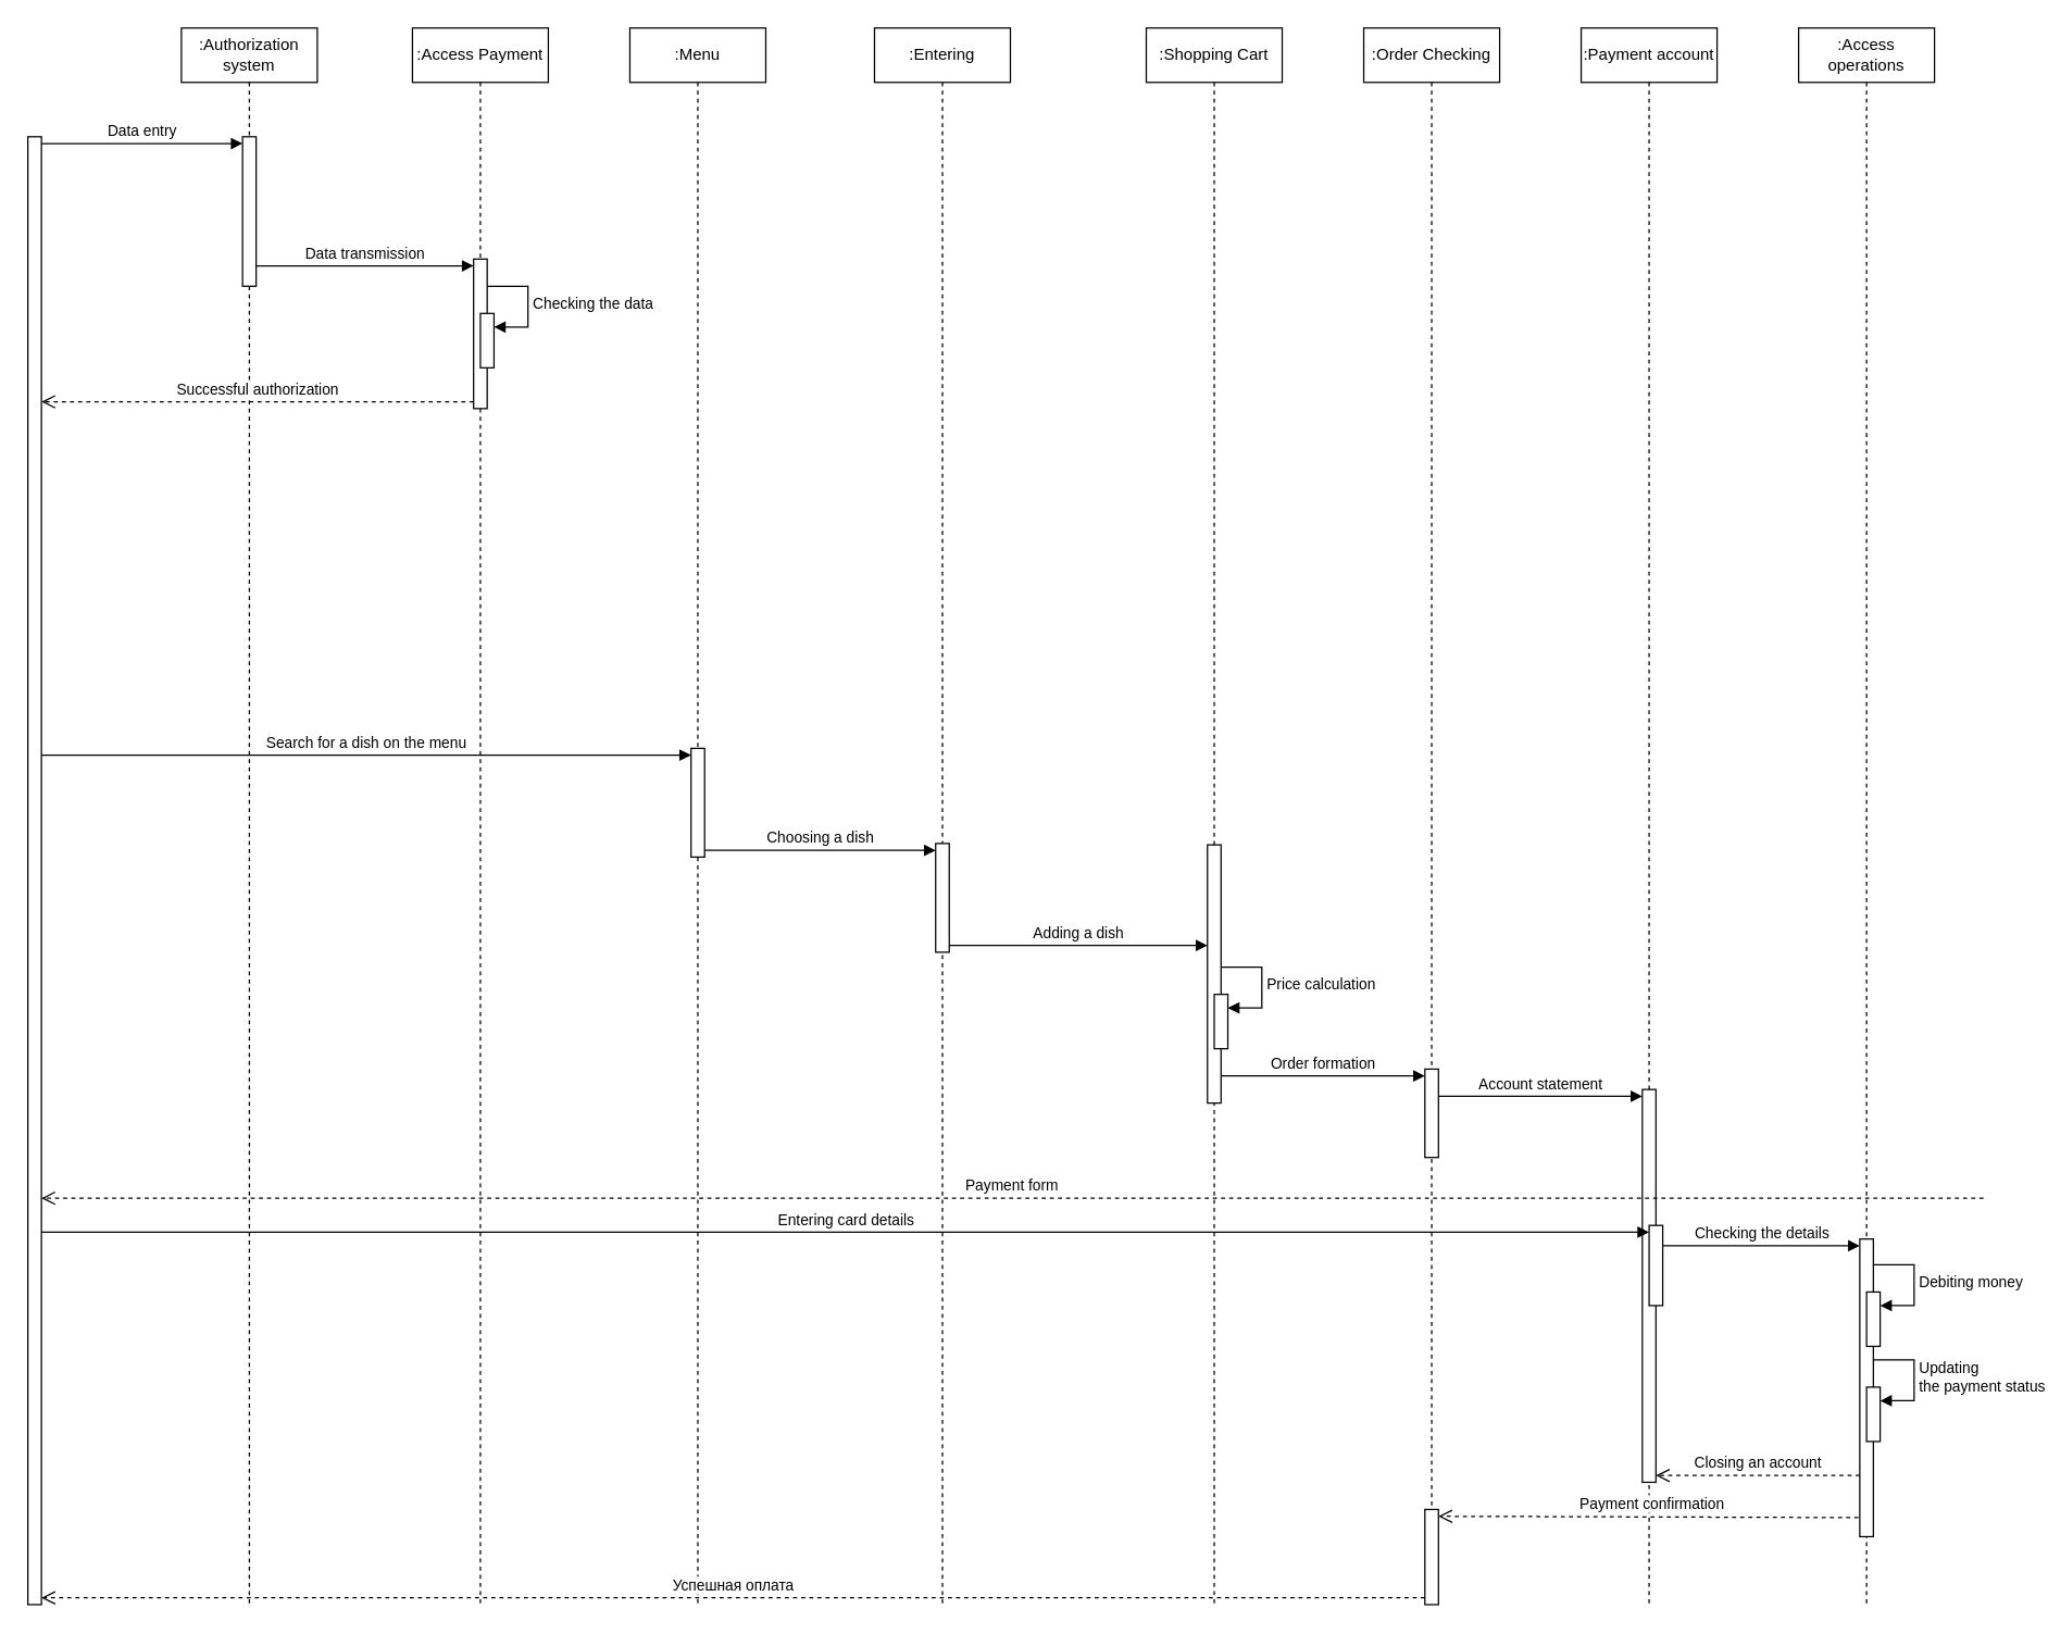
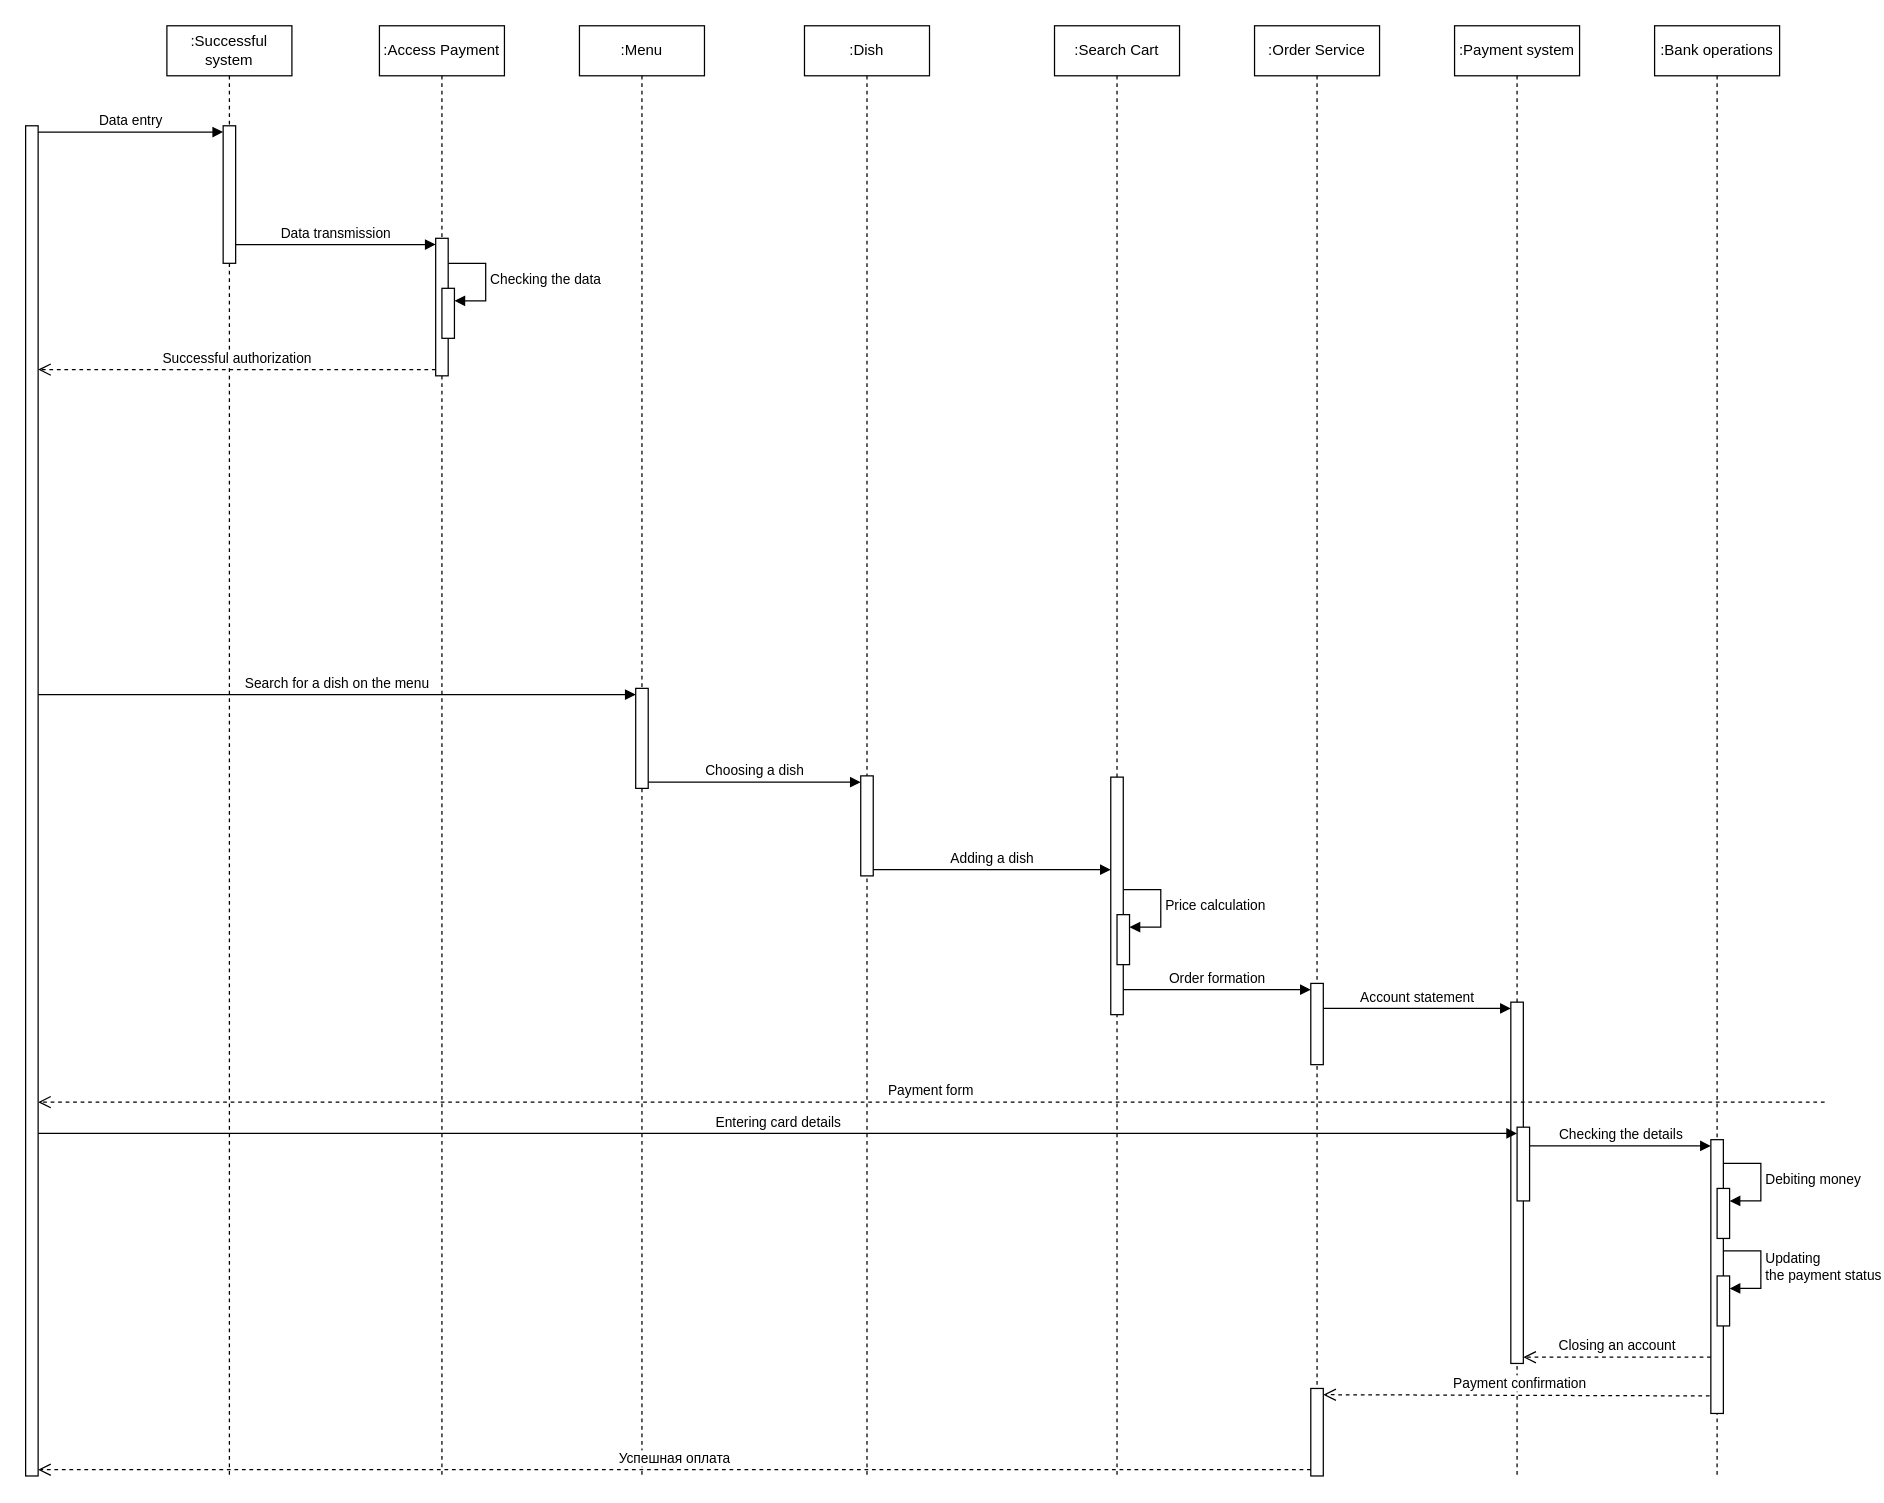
- <mxCell id="6" value=":Authorization system" style="shape=umlLifeline;perimeter=lifelinePerimeter;whiteSpace=wrap;html=1;container=1;dropTarget=0;collapsible=0;recursiveResize=0;outlineConnect=0;portConstraint=eastwest;newEdgeStyle={&quot;curved&quot;:0,&quot;rounded&quot;:0};" parent="1" vertex="1"><mxGeometry x="133" y="20" width="100" height="1160" as="geometry" /></mxCell>
+ <mxCell id="6" value=":Successful system" style="shape=umlLifeline;perimeter=lifelinePerimeter;whiteSpace=wrap;html=1;container=1;dropTarget=0;collapsible=0;recursiveResize=0;outlineConnect=0;portConstraint=eastwest;newEdgeStyle={&quot;curved&quot;:0,&quot;rounded&quot;:0};" parent="1" vertex="1"><mxGeometry x="133" y="20" width="100" height="1160" as="geometry" /></mxCell>
- <mxCell id="13" value=":Entering" style="shape=umlLifeline;perimeter=lifelinePerimeter;whiteSpace=wrap;html=1;container=1;dropTarget=0;collapsible=0;recursiveResize=0;outlineConnect=0;portConstraint=eastwest;newEdgeStyle={&quot;curved&quot;:0,&quot;rounded&quot;:0};" parent="1" vertex="1"><mxGeometry x="643" y="20" width="100" height="1160" as="geometry" /></mxCell>
+ <mxCell id="13" value=":Dish" style="shape=umlLifeline;perimeter=lifelinePerimeter;whiteSpace=wrap;html=1;container=1;dropTarget=0;collapsible=0;recursiveResize=0;outlineConnect=0;portConstraint=eastwest;newEdgeStyle={&quot;curved&quot;:0,&quot;rounded&quot;:0};" parent="1" vertex="1"><mxGeometry x="643" y="20" width="100" height="1160" as="geometry" /></mxCell>
- <mxCell id="2" value=":Shopping Cart" style="shape=umlLifeline;perimeter=lifelinePerimeter;whiteSpace=wrap;html=1;container=1;dropTarget=0;collapsible=0;recursiveResize=0;outlineConnect=0;portConstraint=eastwest;newEdgeStyle={&quot;curved&quot;:0,&quot;rounded&quot;:0};" parent="1" vertex="1"><mxGeometry x="843" y="20" width="100" height="1160" as="geometry" /></mxCell>
+ <mxCell id="2" value=":Search Cart" style="shape=umlLifeline;perimeter=lifelinePerimeter;whiteSpace=wrap;html=1;container=1;dropTarget=0;collapsible=0;recursiveResize=0;outlineConnect=0;portConstraint=eastwest;newEdgeStyle={&quot;curved&quot;:0,&quot;rounded&quot;:0};" parent="1" vertex="1"><mxGeometry x="843" y="20" width="100" height="1160" as="geometry" /></mxCell>
- <mxCell id="18" value=":Order Checking" style="shape=umlLifeline;perimeter=lifelinePerimeter;whiteSpace=wrap;html=1;container=1;dropTarget=0;collapsible=0;recursiveResize=0;outlineConnect=0;portConstraint=eastwest;newEdgeStyle={&quot;curved&quot;:0,&quot;rounded&quot;:0};" parent="1" vertex="1"><mxGeometry x="1003" y="20" width="100" height="1120" as="geometry" /></mxCell>
+ <mxCell id="18" value=":Order Service" style="shape=umlLifeline;perimeter=lifelinePerimeter;whiteSpace=wrap;html=1;container=1;dropTarget=0;collapsible=0;recursiveResize=0;outlineConnect=0;portConstraint=eastwest;newEdgeStyle={&quot;curved&quot;:0,&quot;rounded&quot;:0};" parent="1" vertex="1"><mxGeometry x="1003" y="20" width="100" height="1120" as="geometry" /></mxCell>
- <mxCell id="21" value=":Payment account" style="shape=umlLifeline;perimeter=lifelinePerimeter;whiteSpace=wrap;html=1;container=1;dropTarget=0;collapsible=0;recursiveResize=0;outlineConnect=0;portConstraint=eastwest;newEdgeStyle={&quot;curved&quot;:0,&quot;rounded&quot;:0};" parent="1" vertex="1"><mxGeometry x="1163" y="20" width="100" height="1160" as="geometry" /></mxCell>
+ <mxCell id="21" value=":Payment system" style="shape=umlLifeline;perimeter=lifelinePerimeter;whiteSpace=wrap;html=1;container=1;dropTarget=0;collapsible=0;recursiveResize=0;outlineConnect=0;portConstraint=eastwest;newEdgeStyle={&quot;curved&quot;:0,&quot;rounded&quot;:0};" parent="1" vertex="1"><mxGeometry x="1163" y="20" width="100" height="1160" as="geometry" /></mxCell>
- <mxCell id="29" value=":Access operations" style="shape=umlLifeline;perimeter=lifelinePerimeter;whiteSpace=wrap;html=1;container=1;dropTarget=0;collapsible=0;recursiveResize=0;outlineConnect=0;portConstraint=eastwest;newEdgeStyle={&quot;curved&quot;:0,&quot;rounded&quot;:0};" parent="1" vertex="1"><mxGeometry x="1323" y="20" width="100" height="1160" as="geometry" /></mxCell>
+ <mxCell id="29" value=":Bank operations" style="shape=umlLifeline;perimeter=lifelinePerimeter;whiteSpace=wrap;html=1;container=1;dropTarget=0;collapsible=0;recursiveResize=0;outlineConnect=0;portConstraint=eastwest;newEdgeStyle={&quot;curved&quot;:0,&quot;rounded&quot;:0};" parent="1" vertex="1"><mxGeometry x="1323" y="20" width="100" height="1160" as="geometry" /></mxCell>
